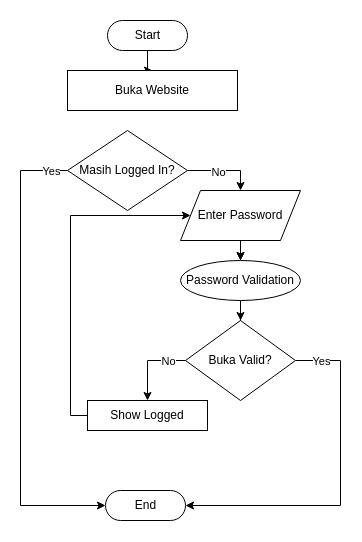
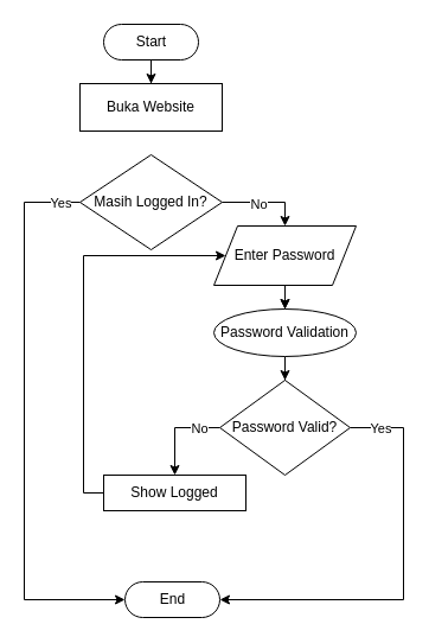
- <mxCell id="3" value="Start" style="html=1;dashed=0;whitespace=wrap;shape=mxgraph.dfd.start" vertex="1" parent="1"><mxGeometry x="107" y="20" width="80" height="30" as="geometry" /></mxCell>
+ <mxCell id="3" value="Start" style="html=1;dashed=0;whitespace=wrap;shape=mxgraph.dfd.start" vertex="1" parent="1"><mxGeometry x="87" y="20" width="80" height="30" as="geometry" /></mxCell>
- <mxCell id="5" value="Buka Website" style="rounded=0;whiteSpace=wrap;html=1;" vertex="1" parent="1"><mxGeometry x="67" y="70" width="170" height="40" as="geometry" /></mxCell>
+ <mxCell id="5" value="Buka Website" style="rounded=0;whiteSpace=wrap;html=1;" vertex="1" parent="1"><mxGeometry x="67" y="70" width="120" height="40" as="geometry" /></mxCell>
- <mxCell id="18" value="Buka Valid?" style="rhombus;whiteSpace=wrap;html=1;" vertex="1" parent="1"><mxGeometry x="185" y="320" width="110" height="80" as="geometry" /></mxCell>
+ <mxCell id="18" value="Password Valid?" style="rhombus;whiteSpace=wrap;html=1;" vertex="1" parent="1"><mxGeometry x="185" y="320" width="110" height="80" as="geometry" /></mxCell>
